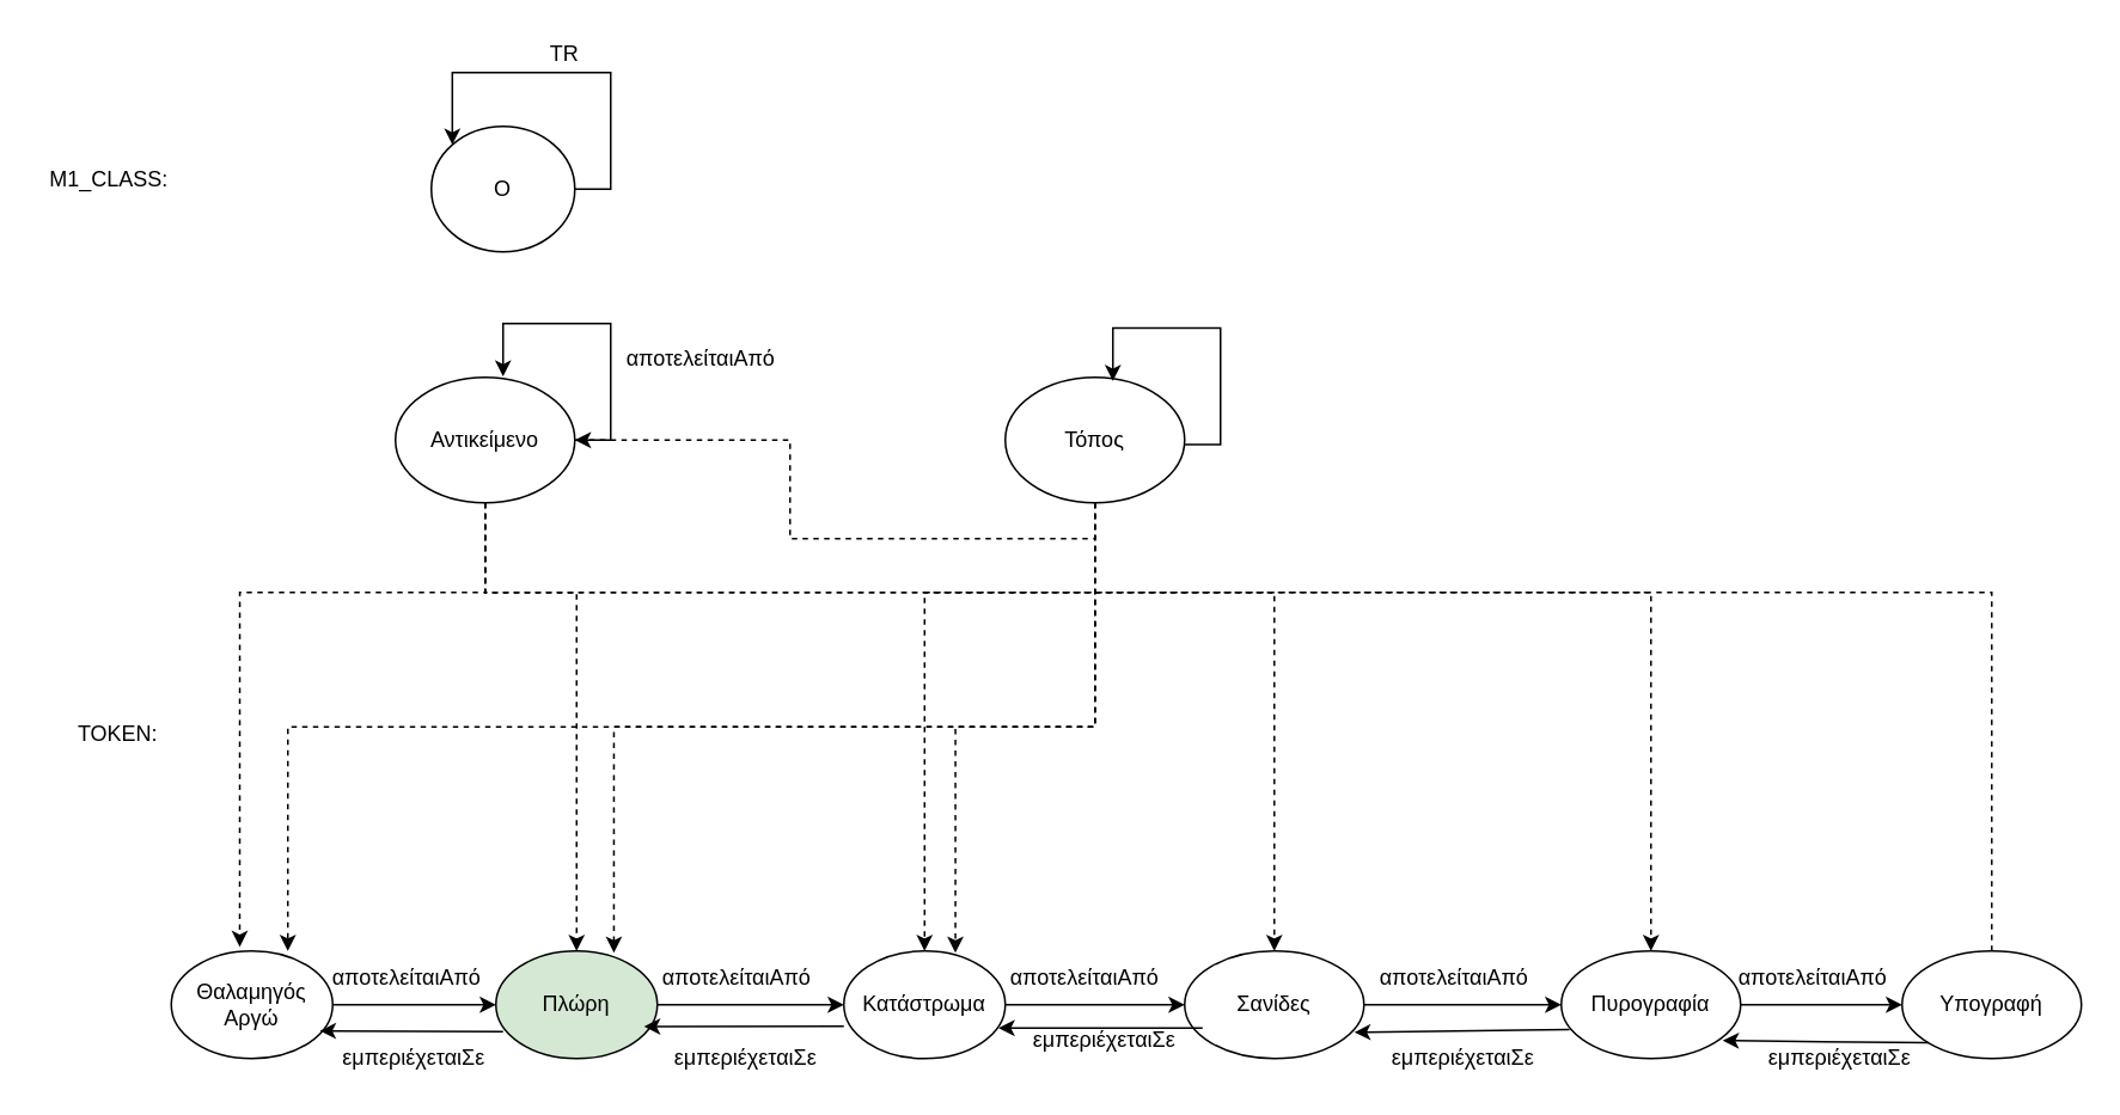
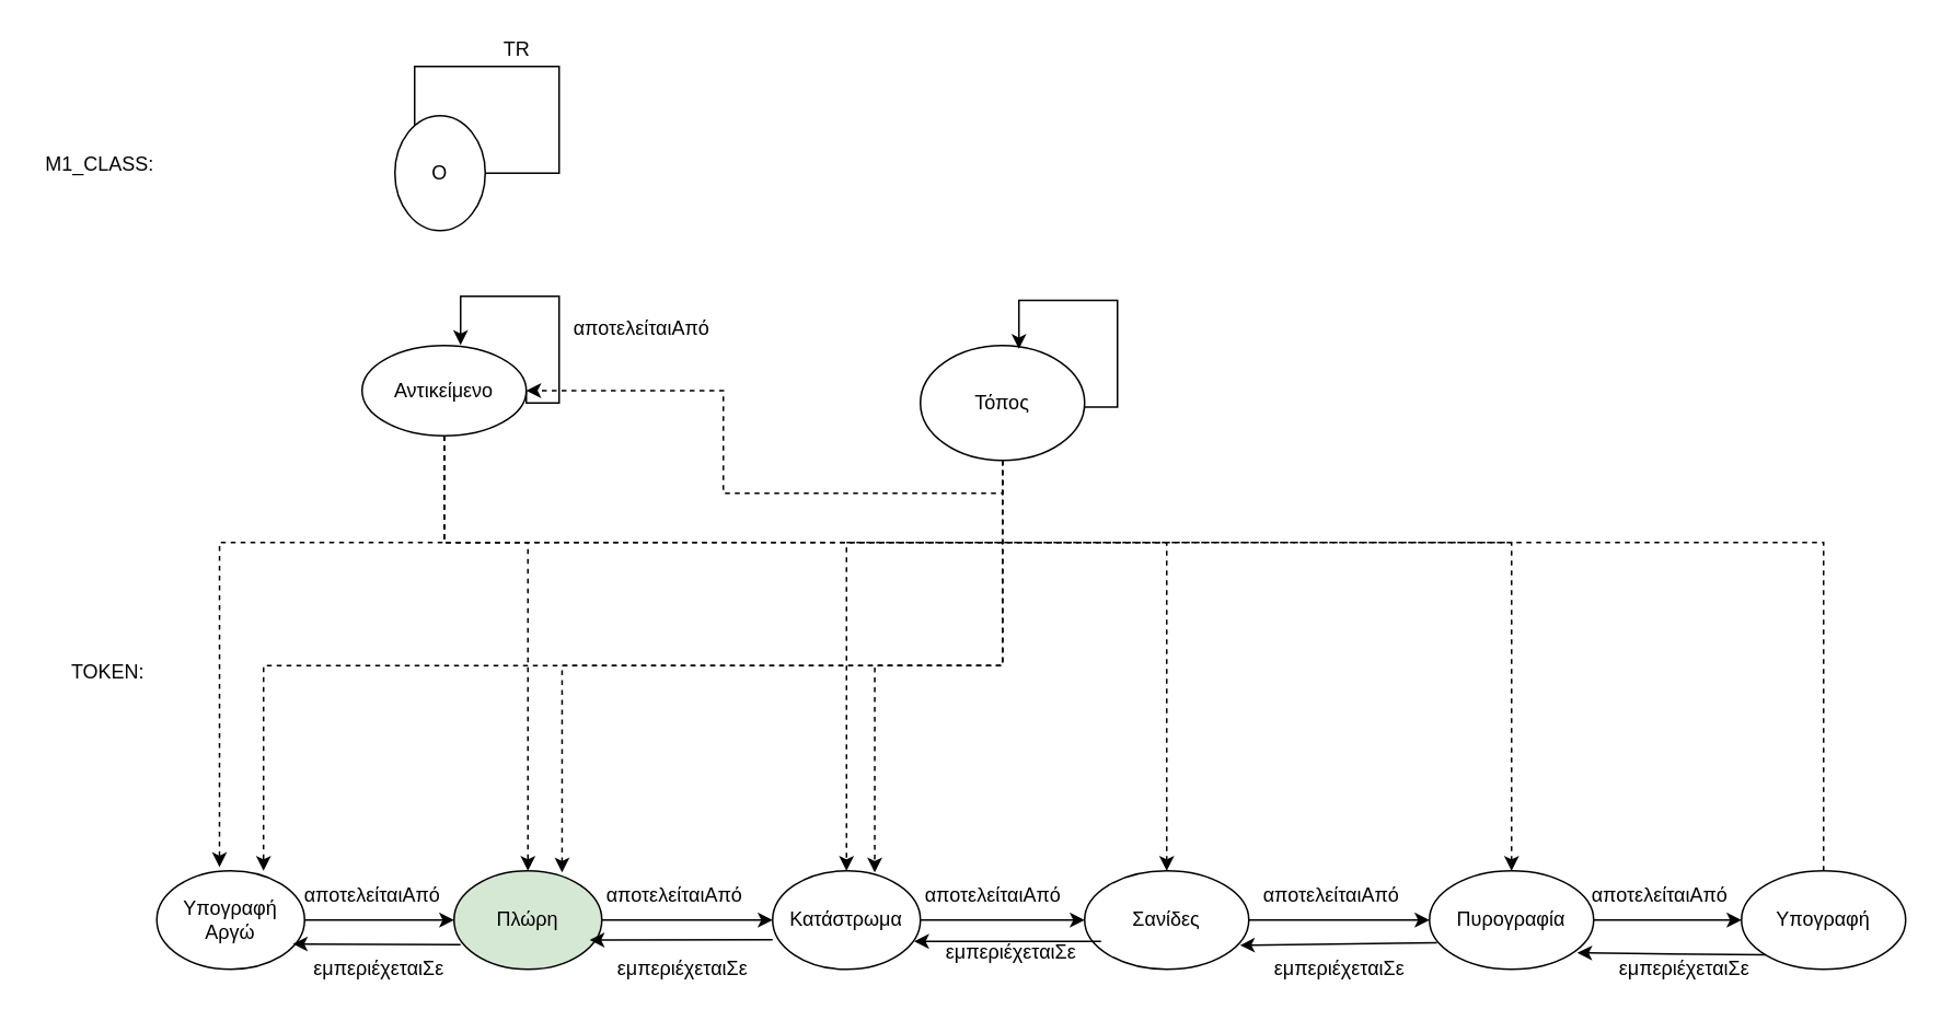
- <mxCell id="3" style="ellipse;whiteSpace=wrap;html=1;" value="O" parent="1" vertex="1"><mxGeometry width="80" as="geometry" x="240" y="70" height="70" /></mxCell>
+ <mxCell id="3" style="ellipse;whiteSpace=wrap;html=1;" value="O" parent="1" vertex="1"><mxGeometry x="240" y="70" width="55" as="geometry" height="70" /></mxCell>
- <mxCell id="12" style="ellipse;whiteSpace=wrap;html=1;" value="Αντικείμενο" parent="1" vertex="1"><mxGeometry width="100" as="geometry" x="220" y="210" height="70" /></mxCell>
+ <mxCell id="12" style="ellipse;whiteSpace=wrap;html=1;" value="Αντικείμενο" parent="1" vertex="1"><mxGeometry x="220" y="210" width="100" as="geometry" height="55" /></mxCell>
- <mxCell id="22" style="ellipse;whiteSpace=wrap;html=1;" value="Θαλαμηγός&lt;br&gt;Αργώ" parent="1" vertex="1"><mxGeometry width="90" as="geometry" x="95" y="530" height="60" /></mxCell>
+ <mxCell id="22" style="ellipse;whiteSpace=wrap;html=1;" value="Υπογραφή&lt;br&gt;Αργώ" parent="1" vertex="1"><mxGeometry width="90" as="geometry" x="95" y="530" height="60" /></mxCell>
